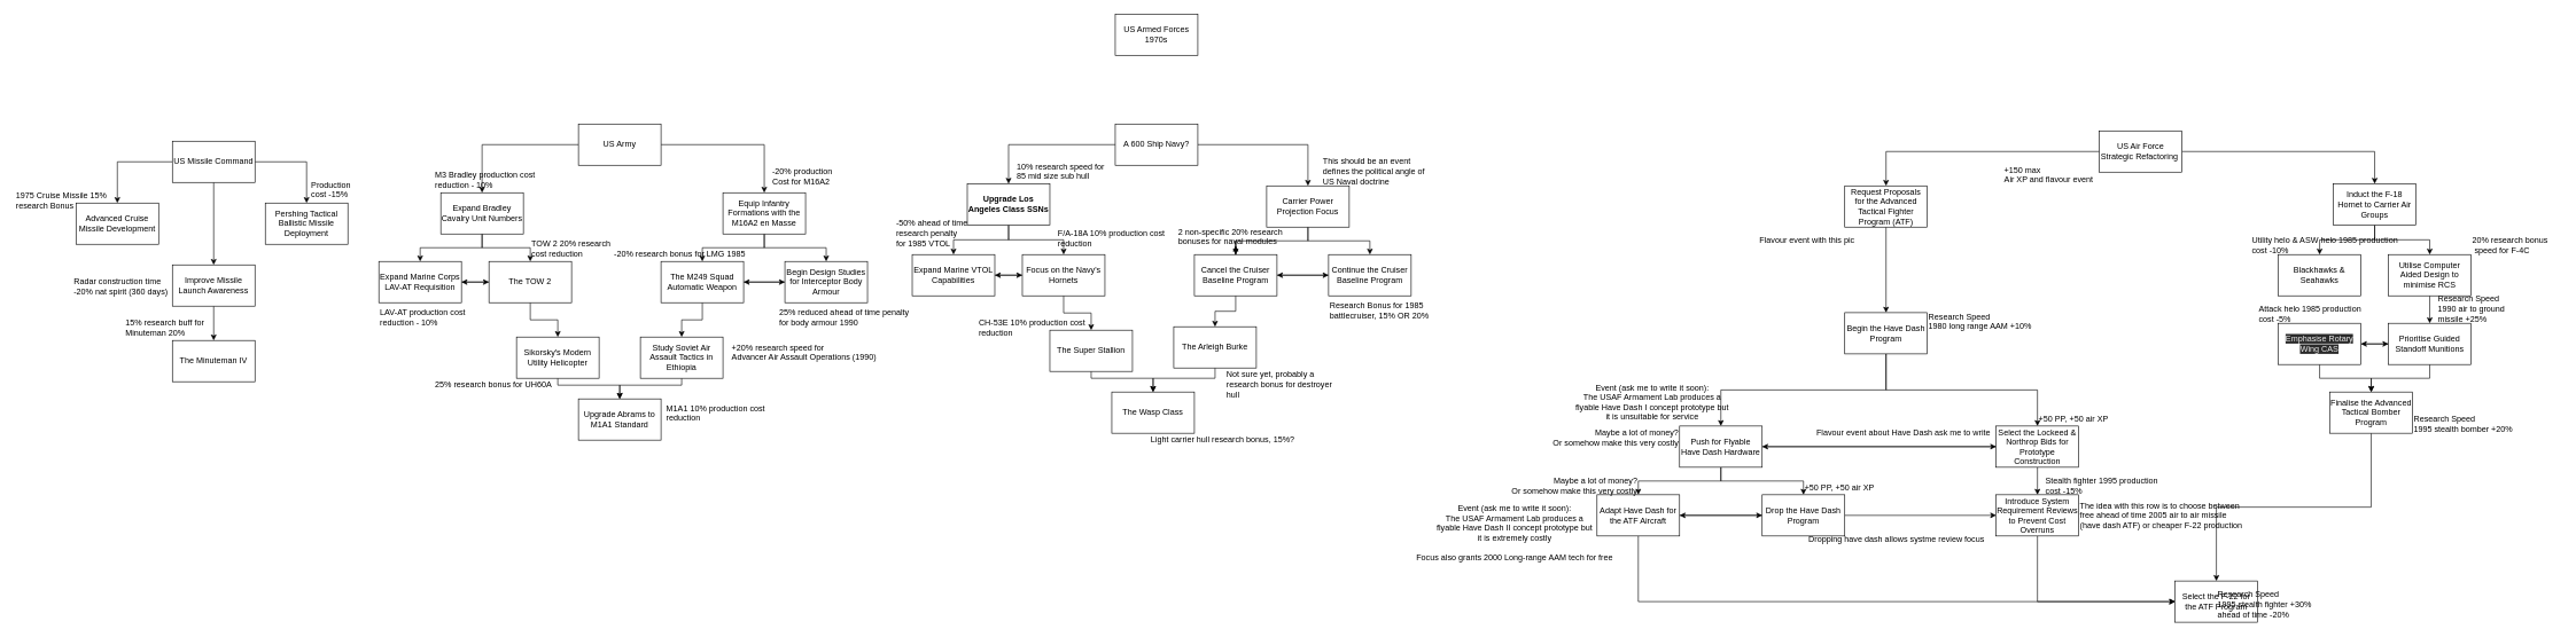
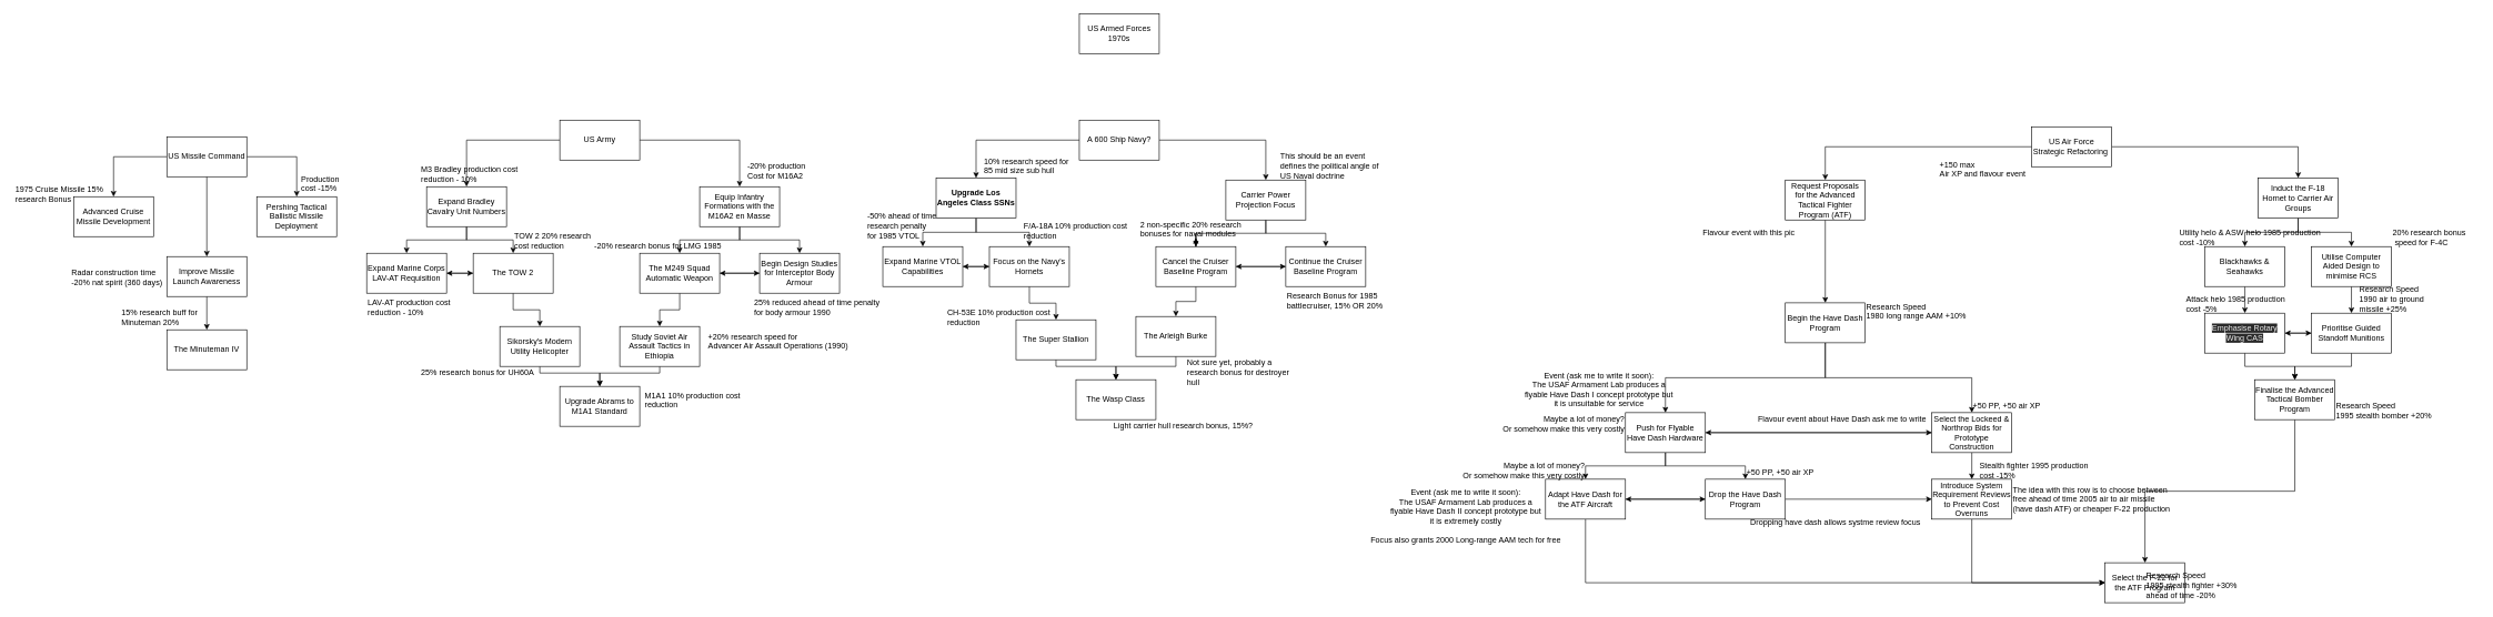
+ <mxCell id="72" value="" style="edgeStyle=orthogonalEdgeStyle;rounded=0;orthogonalLoop=1;jettySize=auto;html=1;" edge="1" parent="1" source="73" target="85"><mxGeometry relative="1" as="geometry" /></mxCell>
